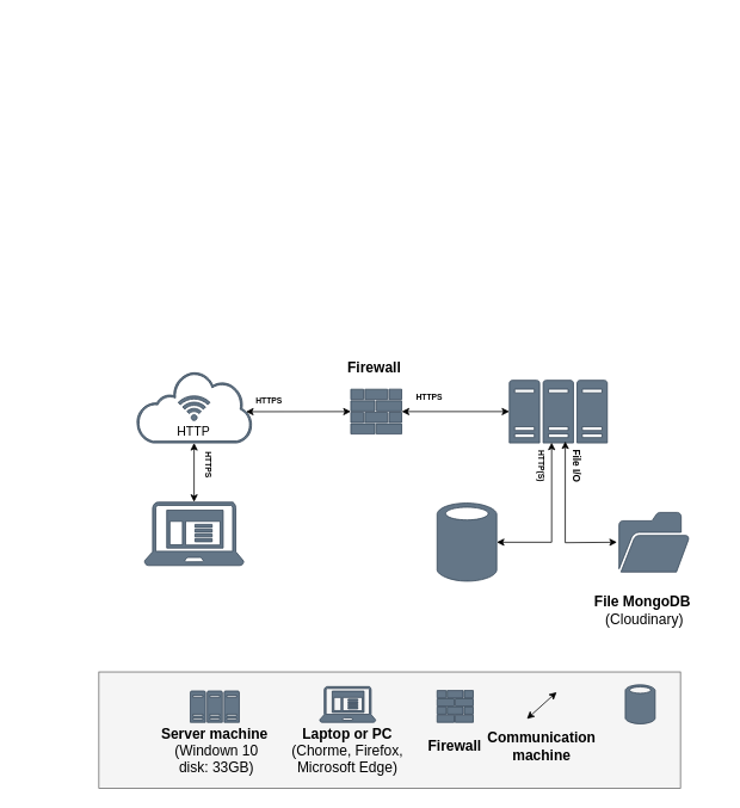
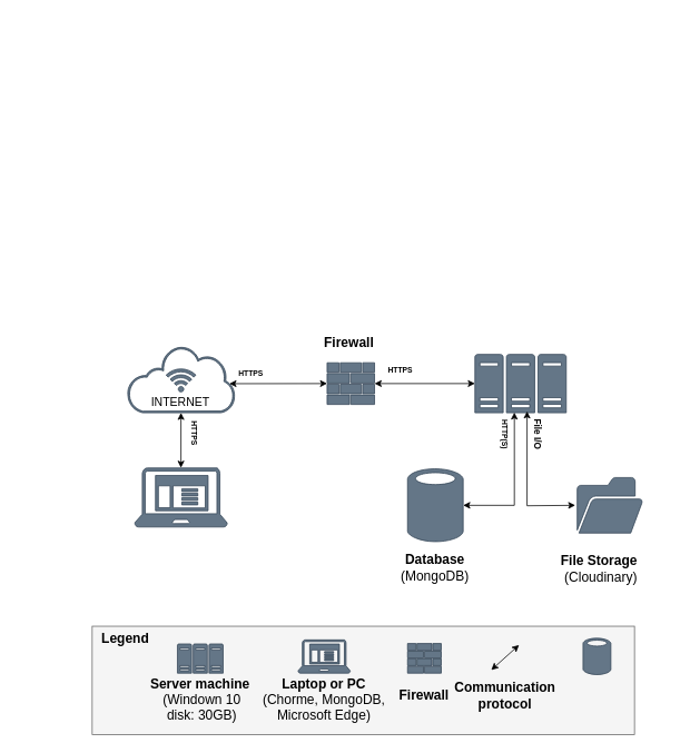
- <mxCell id="16" value="HTTP" style="text;html=1;strokeColor=none;fillColor=none;align=center;verticalAlign=middle;whiteSpace=wrap;rounded=0;fontStyle=0;fontSize=14;" vertex="1" parent="1"><mxGeometry x="186.43" y="466" width="60" height="30" as="geometry" /></mxCell>
+ <mxCell id="16" value="INTERNET" style="text;html=1;strokeColor=none;fillColor=none;align=center;verticalAlign=middle;whiteSpace=wrap;rounded=0;fontStyle=0;fontSize=14;" vertex="1" parent="1"><mxGeometry x="186.43" y="466" width="60" height="30" as="geometry" /></mxCell>
+ <mxCell id="20" value="&lt;b&gt;Database &lt;/b&gt;&lt;br style=&quot;font-size: 16px;&quot;&gt;(MongoDB)" style="text;html=1;strokeColor=none;fillColor=none;align=center;verticalAlign=middle;whiteSpace=wrap;rounded=0;fontStyle=0;fontSize=16;" vertex="1" parent="1"><mxGeometry x="436.32" y="670" width="170" height="20" as="geometry" /></mxCell>
- <mxCell id="21" value="&lt;b&gt;File MongoDB&lt;/b&gt;&amp;nbsp;&lt;br style=&quot;border-color: var(--border-color);&quot;&gt;(Cloudinary)" style="text;html=1;strokeColor=none;fillColor=none;align=center;verticalAlign=middle;whiteSpace=wrap;rounded=0;fontStyle=0;fontSize=16;" vertex="1" parent="1"><mxGeometry x="634.97" y="670" width="170" height="21" as="geometry" /></mxCell>
+ <mxCell id="21" value="&lt;b&gt;File Storage&lt;/b&gt;&amp;nbsp;&lt;br style=&quot;border-color: var(--border-color);&quot;&gt;(Cloudinary)" style="text;html=1;strokeColor=none;fillColor=none;align=center;verticalAlign=middle;whiteSpace=wrap;rounded=0;fontStyle=0;fontSize=16;" vertex="1" parent="1"><mxGeometry x="634.97" y="670" width="170" height="21" as="geometry" /></mxCell>
+ <mxCell id="18" value="&lt;span style=&quot;font-size: 16px;&quot;&gt;&lt;b&gt;Legend&lt;/b&gt;&lt;/span&gt;" style="text;html=1;strokeColor=none;fillColor=none;align=center;verticalAlign=middle;whiteSpace=wrap;rounded=0;fontSize=16;fontStyle=0" vertex="1" parent="1"><mxGeometry x="120" y="750" width="60" height="30" as="geometry" /></mxCell>
- <mxCell id="27" value="&lt;span style=&quot;font-size: 16px;&quot;&gt;&lt;b&gt;Communication&lt;br style=&quot;font-size: 16px;&quot;&gt;machine&lt;/b&gt;&lt;br style=&quot;font-size: 16px;&quot;&gt;&lt;/span&gt;" style="text;html=1;strokeColor=none;fillColor=none;align=center;verticalAlign=middle;whiteSpace=wrap;rounded=0;fontSize=16;fontStyle=0" vertex="1" parent="1"><mxGeometry x="563.77" y="818" width="82.39" height="30" as="geometry" /></mxCell>
+ <mxCell id="27" value="&lt;span style=&quot;font-size: 16px;&quot;&gt;&lt;b&gt;Communication&lt;br style=&quot;font-size: 16px;&quot;&gt;protocol&lt;/b&gt;&lt;br style=&quot;font-size: 16px;&quot;&gt;&lt;/span&gt;" style="text;html=1;strokeColor=none;fillColor=none;align=center;verticalAlign=middle;whiteSpace=wrap;rounded=0;fontSize=16;fontStyle=0" vertex="1" parent="1"><mxGeometry x="563.77" y="818" width="82.39" height="30" as="geometry" /></mxCell>
- <mxCell id="23" value="&lt;span style=&quot;font-size: 16px;&quot;&gt;&lt;b&gt;Server machine&lt;/b&gt;&lt;br&gt;&lt;/span&gt;&amp;nbsp;(Windown 10&lt;div&gt;&amp;nbsp;disk: 33GB)&lt;span style=&quot;font-size: 16px;&quot;&gt;&lt;br&gt;&lt;/span&gt;&lt;/div&gt;" style="text;html=1;strokeColor=none;fillColor=none;align=center;verticalAlign=middle;whiteSpace=wrap;rounded=0;fontSize=16;fontStyle=0" vertex="1" parent="1"><mxGeometry x="162.06" y="823" width="155" height="30" as="geometry" /></mxCell>
+ <mxCell id="23" value="&lt;span style=&quot;font-size: 16px;&quot;&gt;&lt;b&gt;Server machine&lt;/b&gt;&lt;br&gt;&lt;/span&gt;&amp;nbsp;(Windown 10&lt;div&gt;&amp;nbsp;disk: 30GB)&lt;span style=&quot;font-size: 16px;&quot;&gt;&lt;br&gt;&lt;/span&gt;&lt;/div&gt;" style="text;html=1;strokeColor=none;fillColor=none;align=center;verticalAlign=middle;whiteSpace=wrap;rounded=0;fontSize=16;fontStyle=0" vertex="1" parent="1"><mxGeometry x="162.06" y="823" width="155" height="30" as="geometry" /></mxCell>
- <mxCell id="26" value="&lt;span&gt;&lt;span style=&quot;font-size: 16px;&quot;&gt;&lt;b&gt;Laptop or PC&lt;/b&gt;&lt;br&gt;&lt;/span&gt;(Chorme, Firefox, Microsoft Edge)&lt;/span&gt;&lt;span style=&quot;font-size: 16px;&quot;&gt;&lt;br&gt;&lt;/span&gt;" style="text;html=1;strokeColor=none;fillColor=none;align=center;verticalAlign=middle;whiteSpace=wrap;rounded=0;fontSize=16;fontStyle=0" vertex="1" parent="1"><mxGeometry x="307" y="823" width="162" height="30" as="geometry" /></mxCell>
+ <mxCell id="26" value="&lt;span&gt;&lt;span style=&quot;font-size: 16px;&quot;&gt;&lt;b&gt;Laptop or PC&lt;/b&gt;&lt;br&gt;&lt;/span&gt;(Chorme, MongoDB, Microsoft Edge)&lt;/span&gt;&lt;span style=&quot;font-size: 16px;&quot;&gt;&lt;br&gt;&lt;/span&gt;" style="text;html=1;strokeColor=none;fillColor=none;align=center;verticalAlign=middle;whiteSpace=wrap;rounded=0;fontSize=16;fontStyle=0" vertex="1" parent="1"><mxGeometry x="307" y="823" width="162" height="30" as="geometry" /></mxCell>
